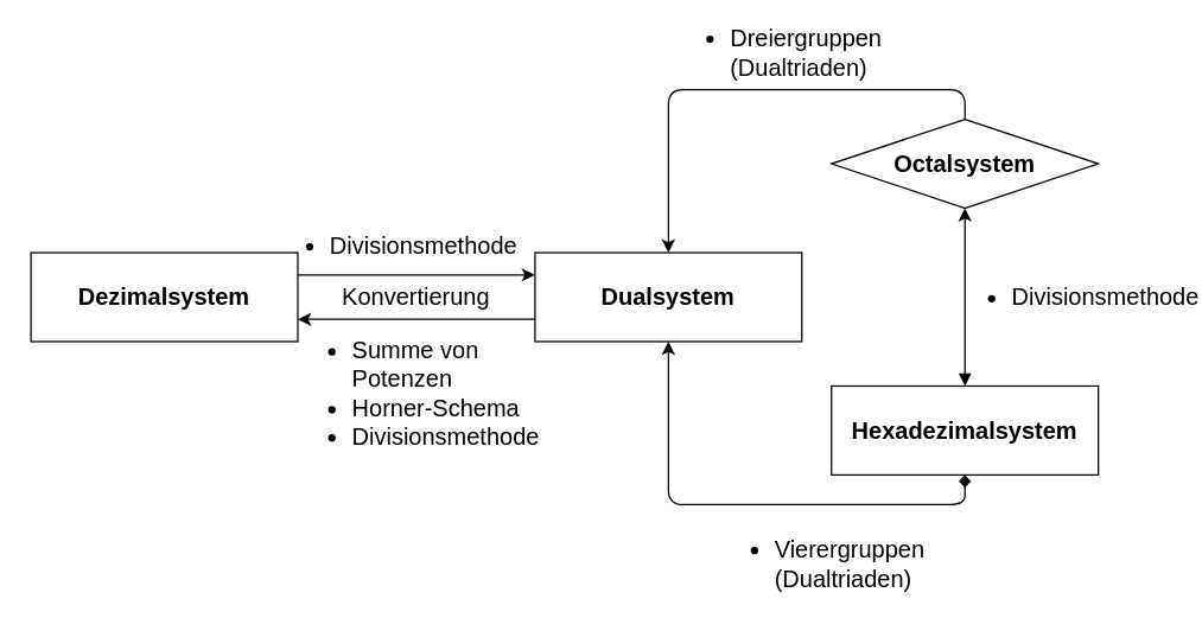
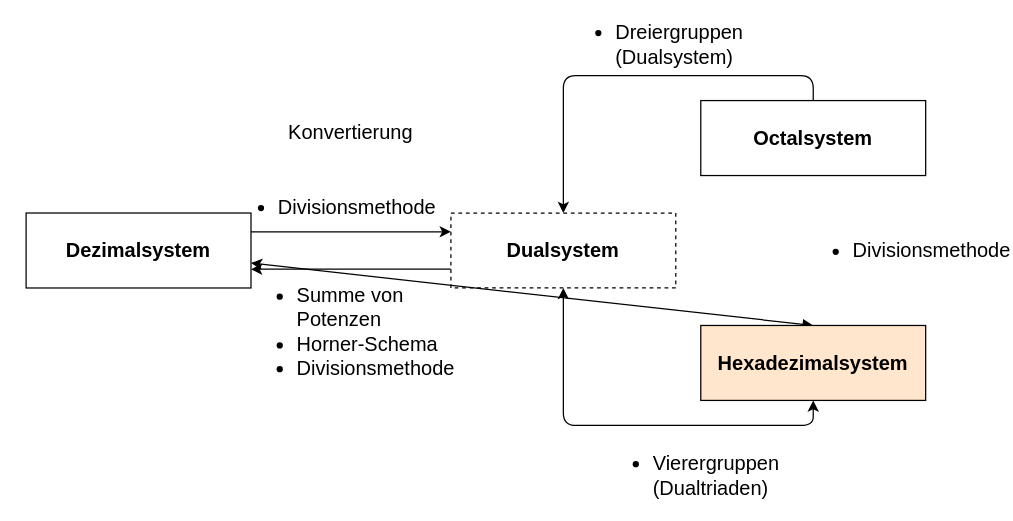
- <mxCell id="14" value="&lt;ul&gt;&lt;li&gt;Dreiergruppen (Dualtriaden)&lt;/li&gt;&lt;/ul&gt;" style="text;html=1;align=left;verticalAlign=middle;whiteSpace=wrap;rounded=0;fontSize=16;" vertex="1" parent="1"><mxGeometry x="450" y="20" width="200" height="30" as="geometry" /></mxCell>
+ <mxCell id="14" value="&lt;ul&gt;&lt;li&gt;Dreiergruppen (Dualsystem)&lt;/li&gt;&lt;/ul&gt;" style="text;html=1;align=left;verticalAlign=middle;whiteSpace=wrap;rounded=0;fontSize=16;" vertex="1" parent="1"><mxGeometry x="450" y="20" width="200" height="30" as="geometry" /></mxCell>
- <mxCell id="10" value="Octalsystem" style="rhombus;whiteSpace=wrap;html=1;fontStyle=1;fontFamily=Helvetica;fontSize=16;" vertex="1" parent="1"><mxGeometry x="560" y="80" width="180" height="60" as="geometry" /></mxCell>
+ <mxCell id="10" value="Octalsystem" style="rounded=0;whiteSpace=wrap;html=1;fontStyle=1;fontFamily=Helvetica;fontSize=16;" vertex="1" parent="1"><mxGeometry x="560" y="80" width="180" height="60" as="geometry" /></mxCell>
- <mxCell id="8" style="edgeStyle=none;html=1;exitX=0.5;exitY=0;exitDx=0;exitDy=0;entryX=0.5;entryY=1;entryDx=0;entryDy=0;startArrow=block;startFill=1;" edge="1" parent="1" source="9" target="10"><mxGeometry relative="1" as="geometry" /></mxCell>
+ <mxCell id="8" style="edgeStyle=none;html=1;exitX=0.5;exitY=0;exitDx=0;exitDy=0;startArrow=block;startFill=1;" edge="1" parent="1" source="9" target="3"><mxGeometry relative="1" as="geometry" /></mxCell>
- <mxCell id="11" value="Konvertierung" style="text;html=1;align=center;verticalAlign=middle;whiteSpace=wrap;rounded=0;fontSize=16;" vertex="1" parent="1"><mxGeometry x="220" y="190" width="120" height="20" as="geometry" /></mxCell>
+ <mxCell id="11" value="Konvertierung" style="text;html=1;align=center;verticalAlign=middle;whiteSpace=wrap;rounded=0;fontSize=16;" vertex="1" parent="1"><mxGeometry x="220" y="95" width="120" height="20" as="geometry" /></mxCell>
- <mxCell id="7" value="Dualsystem" style="rounded=0;whiteSpace=wrap;html=1;fontStyle=1;fontFamily=Helvetica;fontSize=16;" vertex="1" parent="1"><mxGeometry x="360" y="170" width="180" height="60" as="geometry" /></mxCell>
+ <mxCell id="7" value="Dualsystem" style="rounded=0;whiteSpace=wrap;html=1;fontStyle=1;fontFamily=Helvetica;fontSize=16;dashed=1;" vertex="1" parent="1"><mxGeometry x="360" y="170" width="180" height="60" as="geometry" /></mxCell>
- <mxCell id="9" value="Hexadezimalsystem" style="rounded=0;whiteSpace=wrap;html=1;fontStyle=1;fontFamily=Helvetica;fontSize=16;" vertex="1" parent="1"><mxGeometry x="560" y="260" width="180" height="60" as="geometry" /></mxCell>
+ <mxCell id="9" value="Hexadezimalsystem" style="rounded=0;whiteSpace=wrap;html=1;fontStyle=1;fontFamily=Helvetica;fontSize=16;fillColor=#ffe6cc;" vertex="1" parent="1"><mxGeometry x="560" y="260" width="180" height="60" as="geometry" /></mxCell>
- <mxCell id="6" style="edgeStyle=elbowEdgeStyle;html=1;exitX=0.5;exitY=1;exitDx=0;exitDy=0;entryX=0.5;entryY=1;entryDx=0;entryDy=0;elbow=vertical;fontFamily=Helvetica;startArrow=classic;startFill=1;fontSize=16;endArrow=diamond;" edge="1" parent="1" source="7" target="9"><mxGeometry relative="1" as="geometry"><Array as="points"><mxPoint x="540" y="340" /></Array></mxGeometry></mxCell>
+ <mxCell id="6" style="edgeStyle=elbowEdgeStyle;html=1;exitX=0.5;exitY=1;exitDx=0;exitDy=0;entryX=0.5;entryY=1;entryDx=0;entryDy=0;elbow=vertical;fontFamily=Helvetica;startArrow=classic;startFill=1;fontSize=16;" edge="1" parent="1" source="7" target="9"><mxGeometry relative="1" as="geometry"><Array as="points"><mxPoint x="540" y="340" /></Array></mxGeometry></mxCell>
